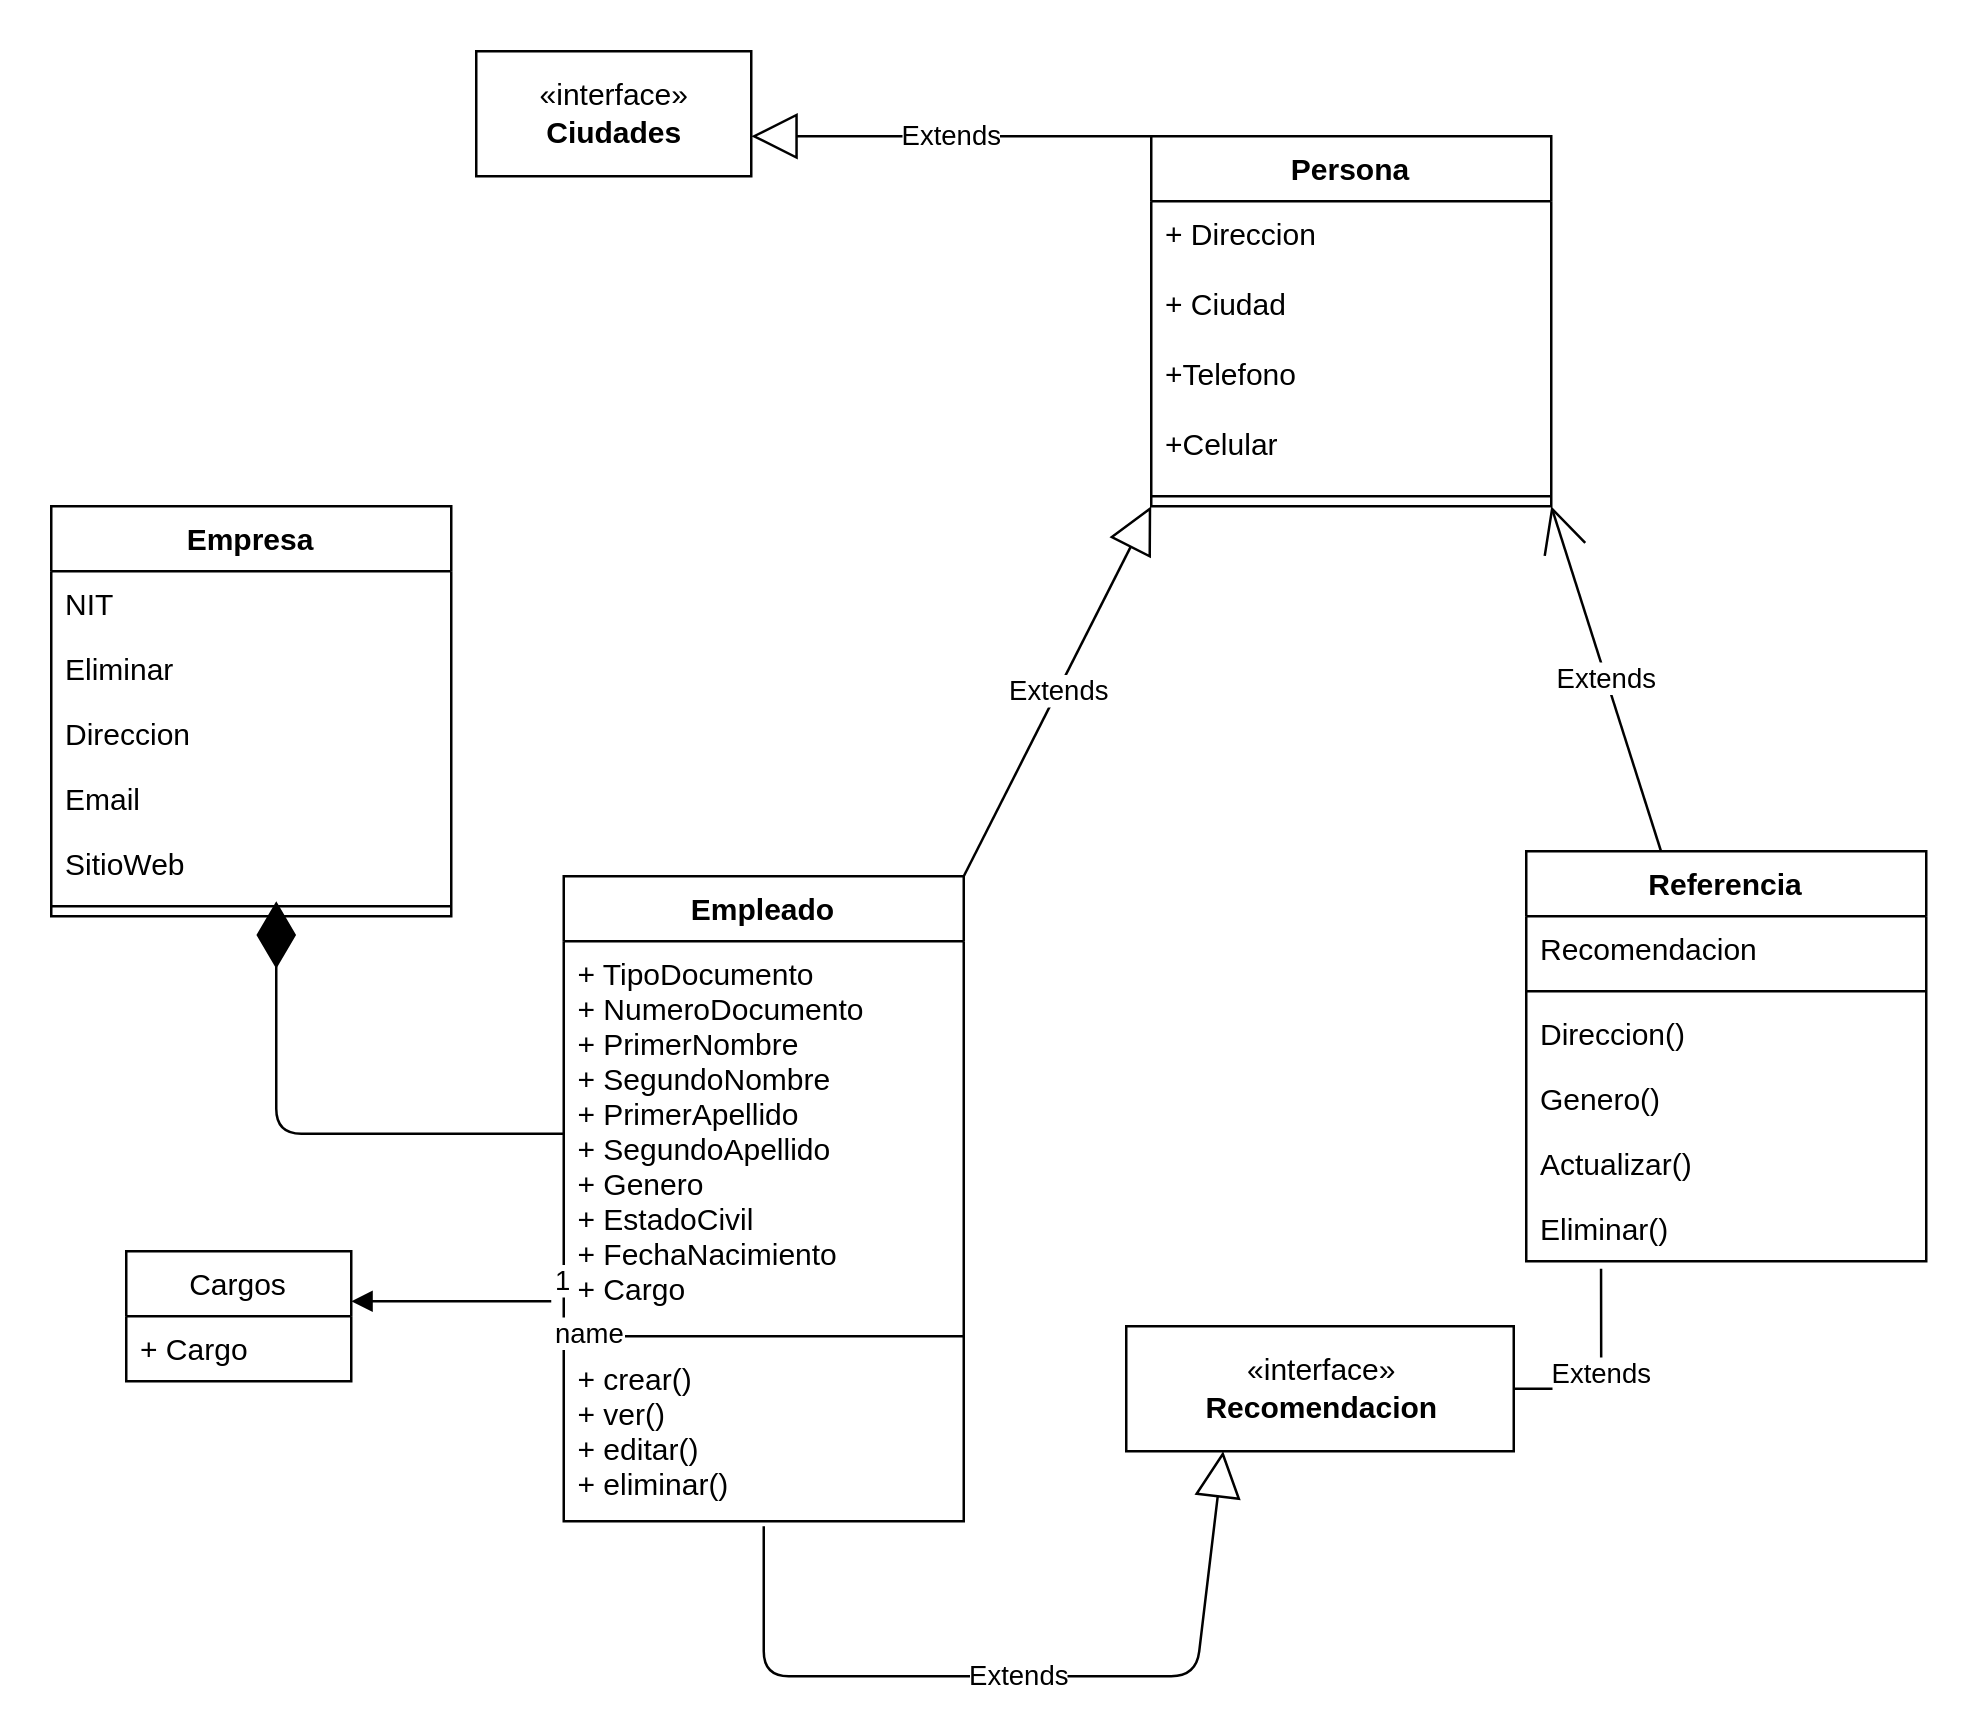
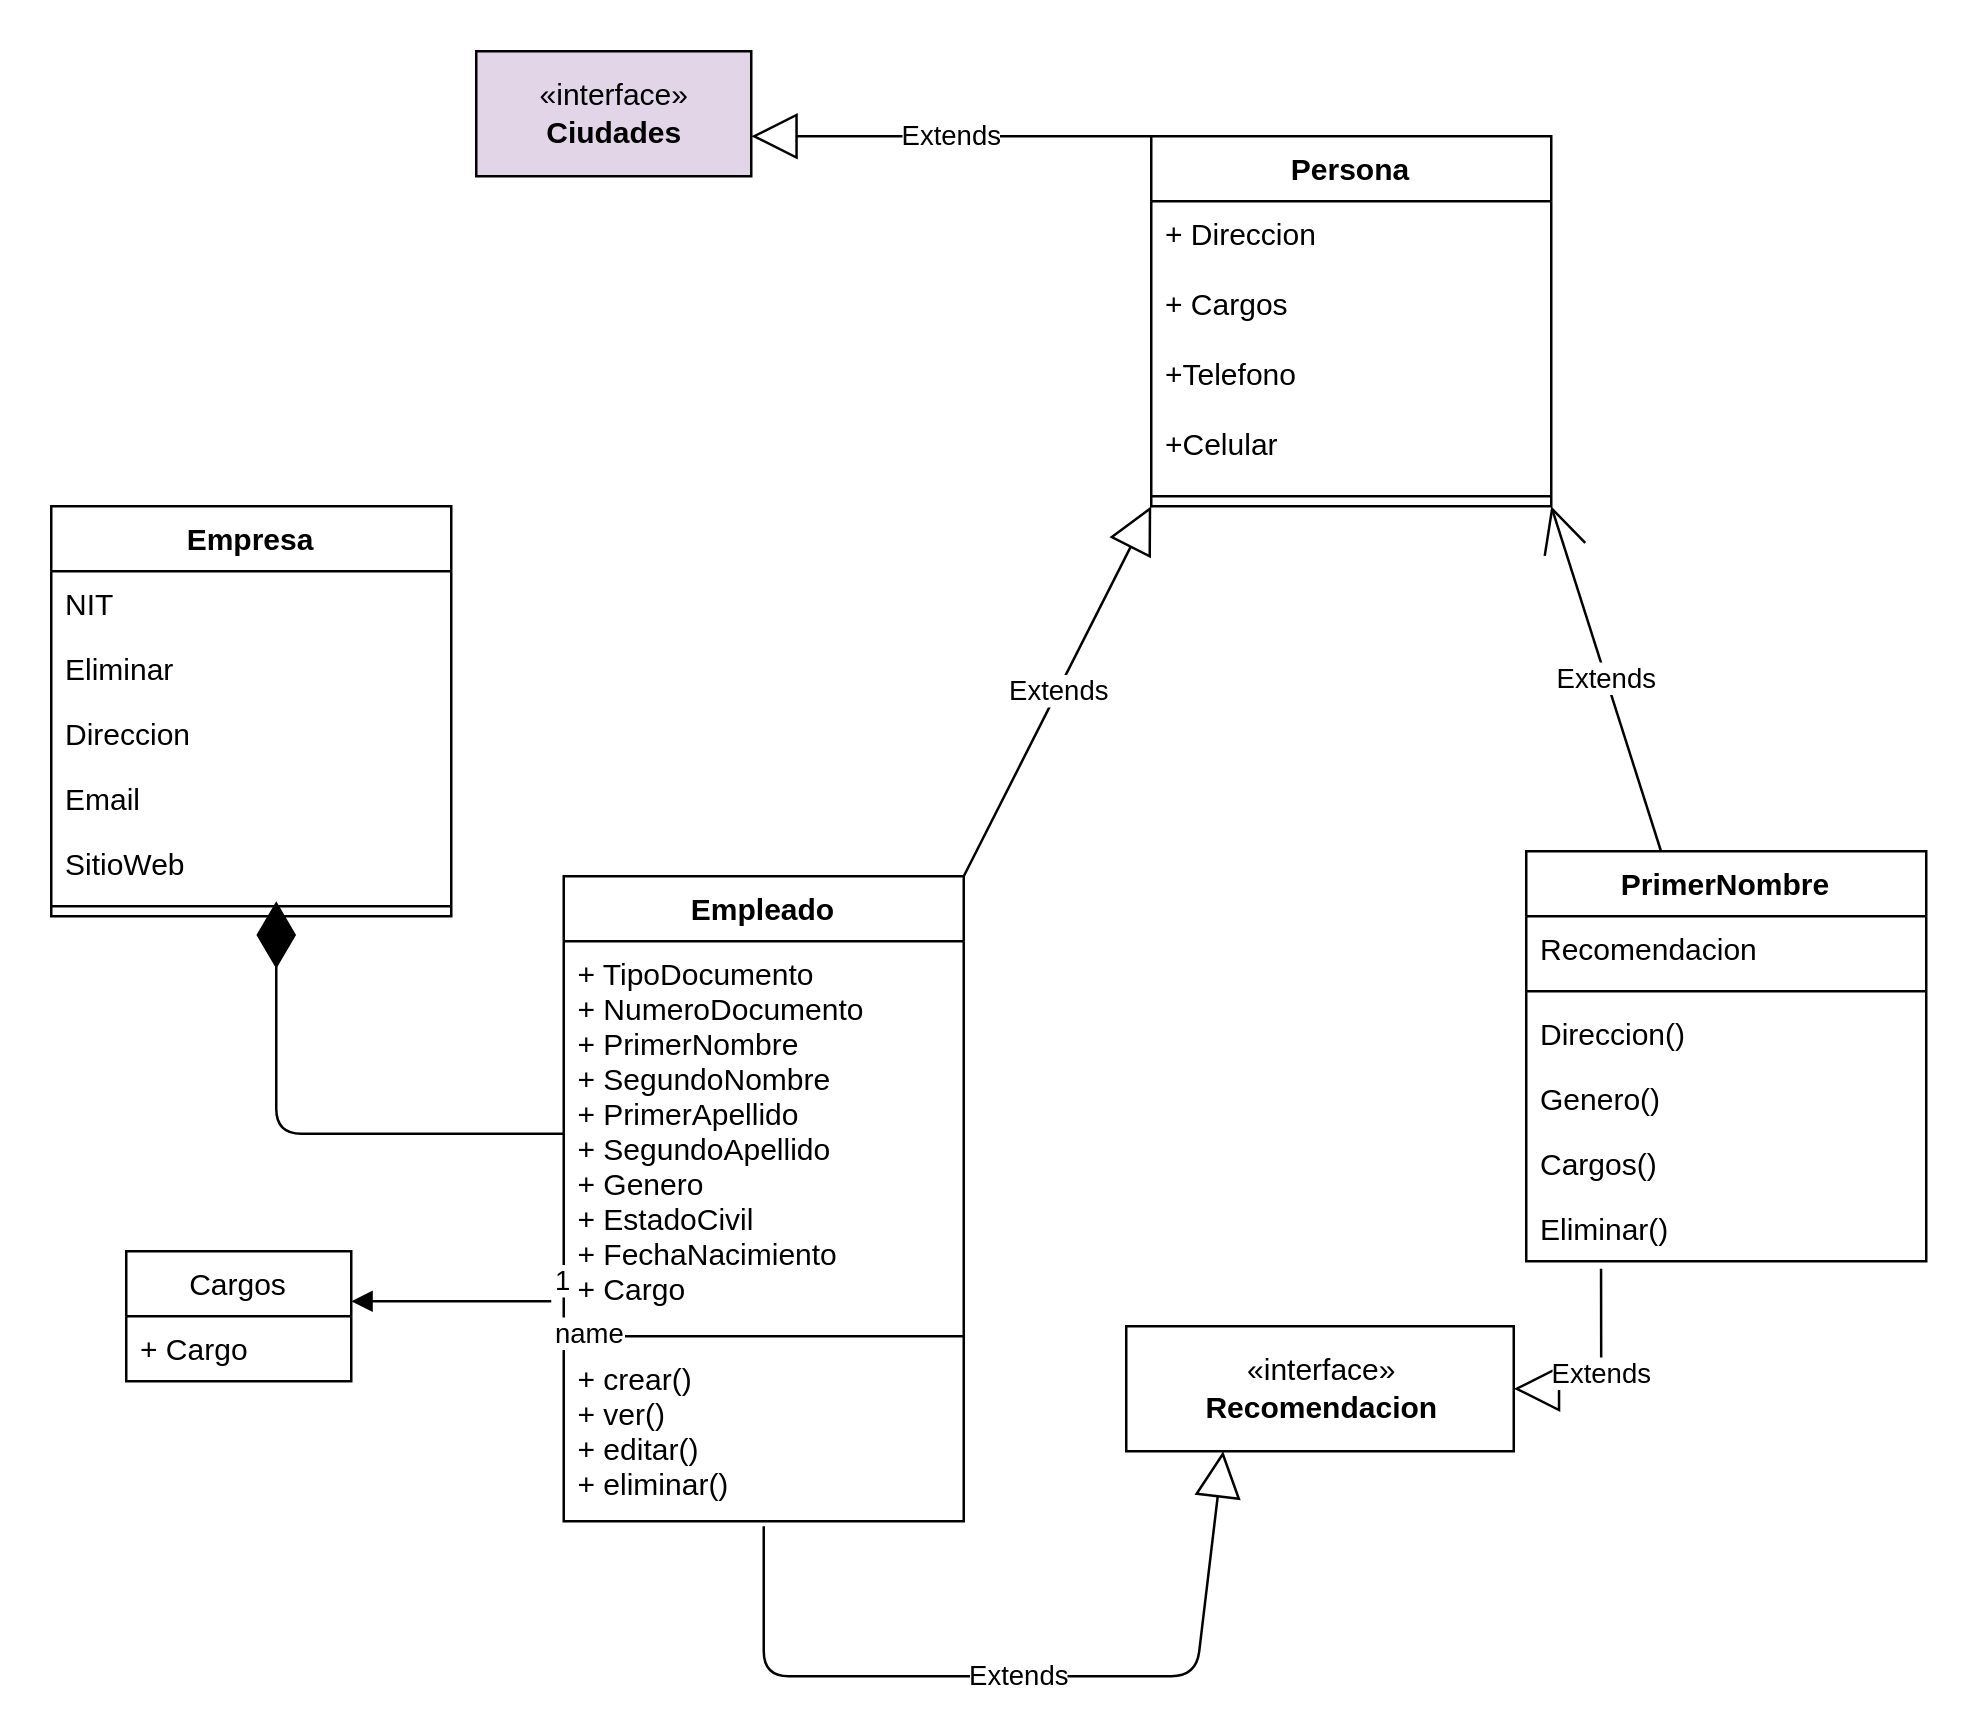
- <mxCell id="26" value="«interface»&lt;br&gt;&lt;b&gt;Ciudades&lt;br&gt;&lt;/b&gt;" style="html=1;" vertex="1" parent="1"><mxGeometry x="190" y="20" width="110" height="50" as="geometry" /></mxCell>
+ <mxCell id="26" value="«interface»&lt;br&gt;&lt;b&gt;Ciudades&lt;br&gt;&lt;/b&gt;" style="html=1;fillColor=#e1d5e7;" vertex="1" parent="1"><mxGeometry x="190" y="20" width="110" height="50" as="geometry" /></mxCell>
- <mxCell id="14" value="+ Direccion&#10;&#10;+ Ciudad&#10;&#10;+Telefono&#10;&#10;+Celular" style="text;strokeColor=none;fillColor=none;align=left;verticalAlign=top;spacingLeft=4;spacingRight=4;overflow=hidden;rotatable=0;points=[[0,0.5],[1,0.5]];portConstraint=eastwest;" vertex="1" parent="13"><mxGeometry y="26" width="160" height="114" as="geometry" /></mxCell>
+ <mxCell id="14" value="+ Direccion&#10;&#10;+ Cargos&#10;&#10;+Telefono&#10;&#10;+Celular" style="text;strokeColor=none;fillColor=none;align=left;verticalAlign=top;spacingLeft=4;spacingRight=4;overflow=hidden;rotatable=0;points=[[0,0.5],[1,0.5]];portConstraint=eastwest;" vertex="1" parent="13"><mxGeometry y="26" width="160" height="114" as="geometry" /></mxCell>
- <mxCell id="16" value="Referencia" style="swimlane;fontStyle=1;align=center;verticalAlign=top;childLayout=stackLayout;horizontal=1;startSize=26;horizontalStack=0;resizeParent=1;resizeParentMax=0;resizeLast=0;collapsible=1;marginBottom=0;" vertex="1" parent="1"><mxGeometry x="610" y="340" width="160" height="164" as="geometry" /></mxCell>
+ <mxCell id="16" value="PrimerNombre" style="swimlane;fontStyle=1;align=center;verticalAlign=top;childLayout=stackLayout;horizontal=1;startSize=26;horizontalStack=0;resizeParent=1;resizeParentMax=0;resizeLast=0;collapsible=1;marginBottom=0;" vertex="1" parent="1"><mxGeometry x="610" y="340" width="160" height="164" as="geometry" /></mxCell>
- <mxCell id="21" value="Actualizar()" style="text;strokeColor=none;fillColor=none;align=left;verticalAlign=top;spacingLeft=4;spacingRight=4;overflow=hidden;rotatable=0;points=[[0,0.5],[1,0.5]];portConstraint=eastwest;" vertex="1" parent="16"><mxGeometry y="112" width="160" height="26" as="geometry" /></mxCell>
+ <mxCell id="21" value="Cargos()" style="text;strokeColor=none;fillColor=none;align=left;verticalAlign=top;spacingLeft=4;spacingRight=4;overflow=hidden;rotatable=0;points=[[0,0.5],[1,0.5]];portConstraint=eastwest;" vertex="1" parent="16"><mxGeometry y="112" width="160" height="26" as="geometry" /></mxCell>
- <mxCell id="29" value="Extends" style="endArrow=none;endSize=16;endFill=0;html=1;exitX=0.187;exitY=1.115;exitDx=0;exitDy=0;exitPerimeter=0;entryX=1;entryY=0.5;entryDx=0;entryDy=0;" edge="1" parent="1" source="22" target="27"><mxGeometry width="160" relative="1" as="geometry"><mxPoint x="360" y="680" as="sourcePoint" /><mxPoint x="690" y="600" as="targetPoint" /><Array as="points"><mxPoint x="640" y="555" /></Array></mxGeometry></mxCell>
+ <mxCell id="29" value="Extends" style="endArrow=block;endSize=16;endFill=0;html=1;exitX=0.187;exitY=1.115;exitDx=0;exitDy=0;exitPerimeter=0;entryX=1;entryY=0.5;entryDx=0;entryDy=0;" edge="1" parent="1" source="22" target="27"><mxGeometry width="160" relative="1" as="geometry"><mxPoint x="360" y="680" as="sourcePoint" /><mxPoint x="690" y="600" as="targetPoint" /><Array as="points"><mxPoint x="640" y="555" /></Array></mxGeometry></mxCell>
